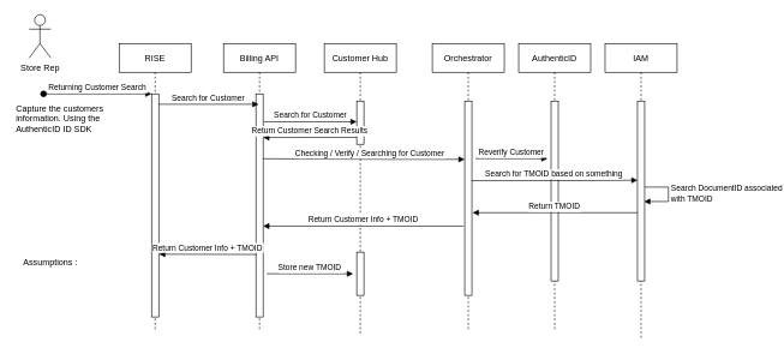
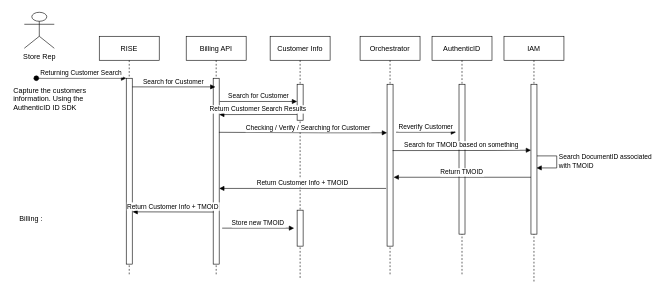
- <mxCell id="8" value="Store Rep" style="shape=umlActor;verticalLabelPosition=bottom;verticalAlign=top;html=1;" parent="1" vertex="1"><mxGeometry x="40" y="20" width="30" height="60" as="geometry" /></mxCell>
+ <mxCell id="8" value="Store Rep" style="shape=umlActor;verticalLabelPosition=bottom;verticalAlign=top;html=1;" parent="1" vertex="1"><mxGeometry x="40" y="20" width="50" height="60" as="geometry" /></mxCell>
- <mxCell id="9" value="Customer Hub" style="shape=umlLifeline;perimeter=lifelinePerimeter;container=1;collapsible=0;recursiveResize=0;rounded=0;shadow=0;strokeWidth=1;" parent="1" vertex="1"><mxGeometry x="450" y="60" width="100" height="405" as="geometry" /></mxCell>
+ <mxCell id="9" value="Customer Info" style="shape=umlLifeline;perimeter=lifelinePerimeter;container=1;collapsible=0;recursiveResize=0;rounded=0;shadow=0;strokeWidth=1;" parent="1" vertex="1"><mxGeometry x="450" y="60" width="100" height="405" as="geometry" /></mxCell>
- <mxCell id="17" value="Assumptions :&amp;nbsp;&lt;br&gt;" style="text;html=1;strokeColor=none;fillColor=none;align=left;verticalAlign=middle;whiteSpace=wrap;rounded=0;" parent="1" vertex="1"><mxGeometry x="30" y="340" width="160" height="50" as="geometry" /></mxCell>
+ <mxCell id="17" value="Billing :&amp;nbsp;&lt;br&gt;" style="text;html=1;strokeColor=none;fillColor=none;align=left;verticalAlign=middle;whiteSpace=wrap;rounded=0;" parent="1" vertex="1"><mxGeometry x="30" y="340" width="160" height="50" as="geometry" /></mxCell>
